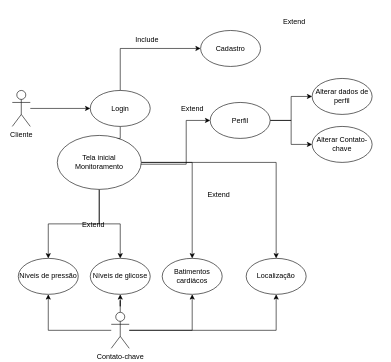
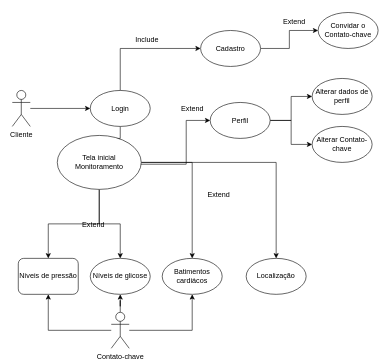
+ <mxCell id="23" value="Convidar o Contato-chave" style="ellipse;whiteSpace=wrap;html=1;" vertex="1" parent="1"><mxGeometry x="530" y="20" width="100" height="60" as="geometry" /></mxCell>
+ <mxCell id="9" value="" style="edgeStyle=orthogonalEdgeStyle;rounded=0;orthogonalLoop=1;jettySize=auto;html=1;" edge="1" parent="1" source="10" target="23"><mxGeometry relative="1" as="geometry" /></mxCell>
- <mxCell id="22" value="Níveis de pressão" style="ellipse;whiteSpace=wrap;html=1;" vertex="1" parent="1"><mxGeometry x="30" y="430" width="100" height="60" as="geometry" /></mxCell>
+ <mxCell id="22" value="Níveis de pressão" style="whiteSpace=wrap;html=1;rounded=1;" vertex="1" parent="1"><mxGeometry x="30" y="430" width="100" height="60" as="geometry" /></mxCell>
- <mxCell id="7" style="edgeStyle=orthogonalEdgeStyle;rounded=0;orthogonalLoop=1;jettySize=auto;html=1;entryX=0.5;entryY=1;entryDx=0;entryDy=0;" edge="1" parent="1" source="8" target="29"><mxGeometry relative="1" as="geometry" /></mxCell>
